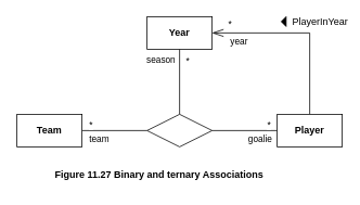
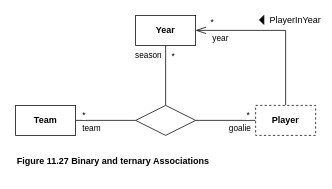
- <mxCell id="17" value="&lt;b&gt;Player&lt;/b&gt;" style="fontStyle=0;html=1;whiteSpace=wrap;" vertex="1" parent="1"><mxGeometry x="340" y="140" width="80" height="40" as="geometry" /></mxCell>
+ <mxCell id="17" value="&lt;b&gt;Player&lt;/b&gt;" style="fontStyle=0;html=1;whiteSpace=wrap;dashed=1;" vertex="1" parent="1"><mxGeometry x="340" y="140" width="80" height="40" as="geometry" /></mxCell>
- <mxCell id="19" value="&lt;b&gt;Figure 11.27 Binary and ternary Associations&lt;/b&gt;" style="text;html=1;align=left;verticalAlign=middle;resizable=0;points=[];autosize=1;strokeColor=none;fillColor=none;" vertex="1" parent="1"><mxGeometry x="65" y="200" width="280" height="30" as="geometry" /></mxCell>
+ <mxCell id="19" value="&lt;b&gt;Figure 11.27 Binary and ternary Associations&lt;/b&gt;" style="text;html=1;align=left;verticalAlign=middle;resizable=0;points=[];autosize=1;strokeColor=none;fillColor=none;" vertex="1" parent="1"><mxGeometry x="20" y="200" width="280" height="30" as="geometry" /></mxCell>
